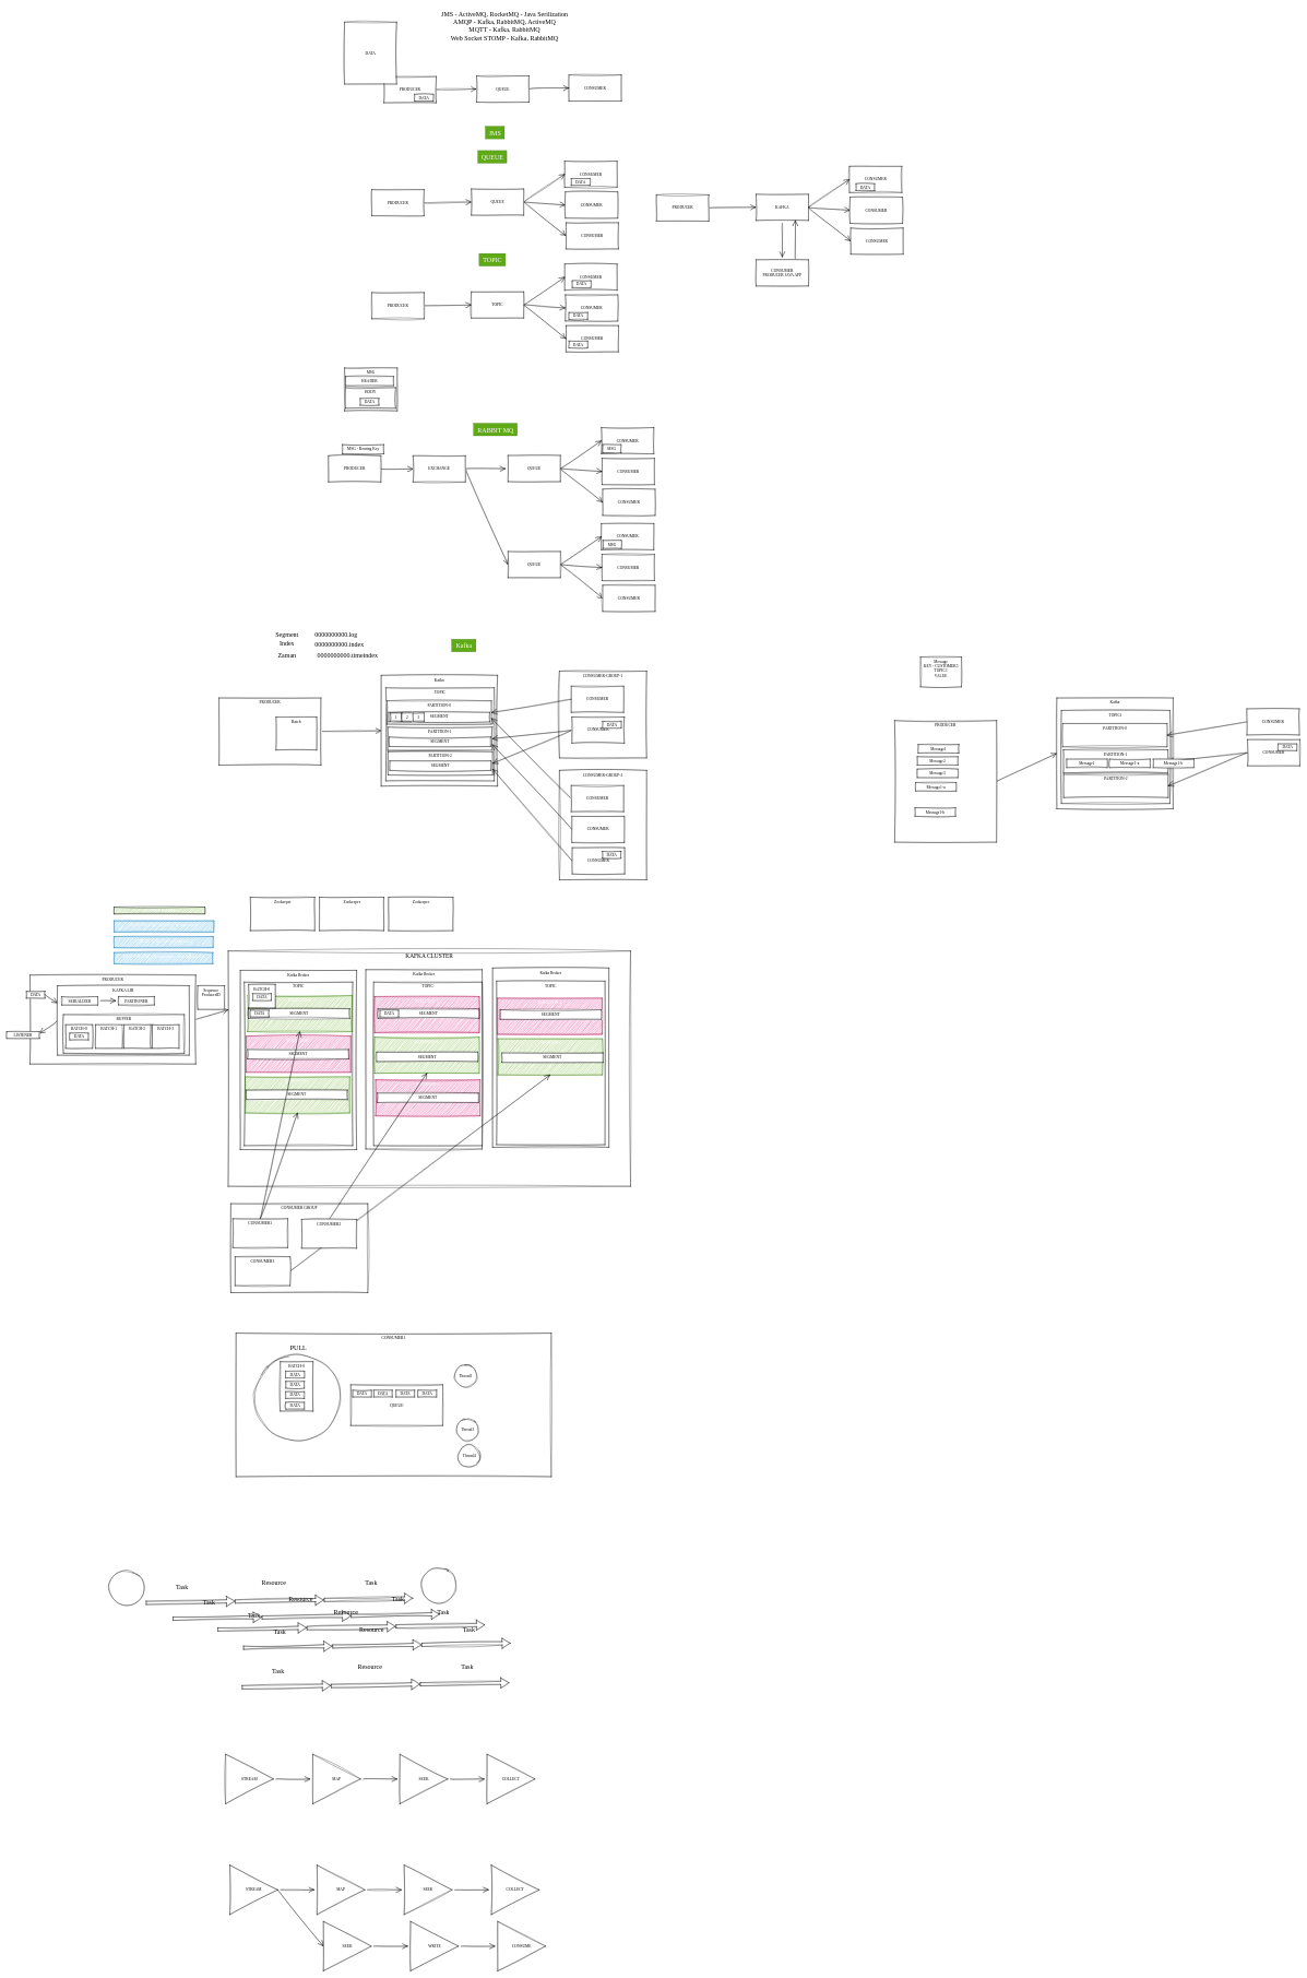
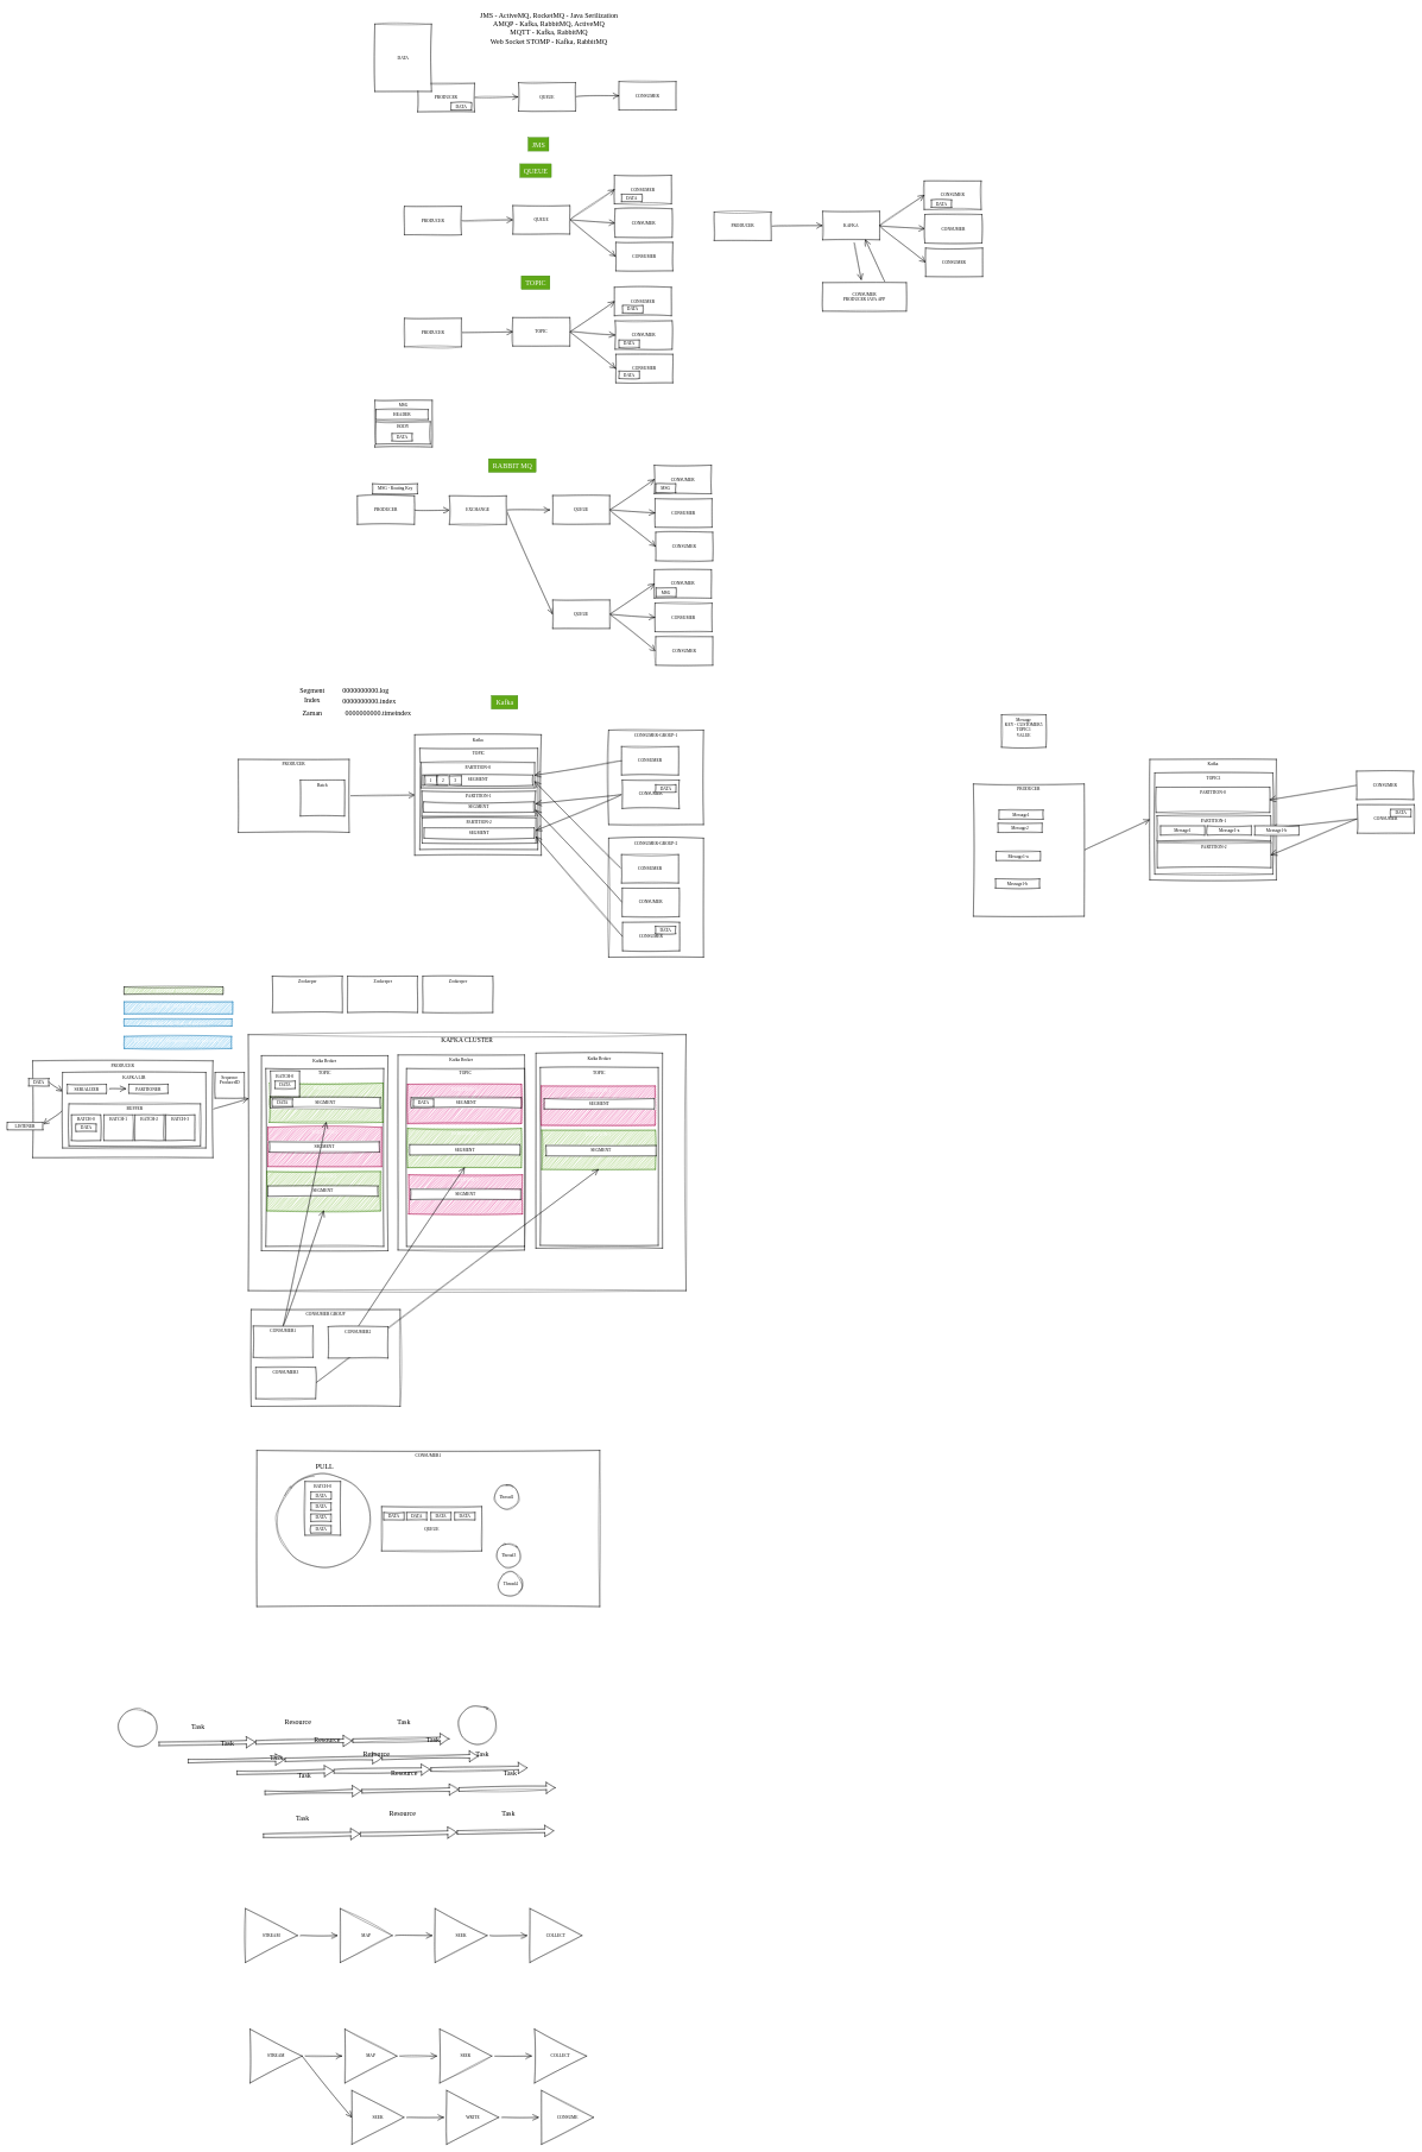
- <mxCell id="47" value="&lt;div&gt;CONSUMER&lt;/div&gt;PRODUCER JAVA APP" style="rounded=0;whiteSpace=wrap;html=1;sketch=1;hachureGap=4;jiggle=2;curveFitting=1;fontFamily=Verdana;" vertex="1" parent="1"><mxGeometry x="2307" y="792" width="160" height="80" as="geometry" /></mxCell>
+ <mxCell id="47" value="&lt;div&gt;CONSUMER&lt;/div&gt;PRODUCER JAVA APP" style="rounded=0;whiteSpace=wrap;html=1;sketch=1;hachureGap=4;jiggle=2;curveFitting=1;fontFamily=Verdana;" vertex="1" parent="1"><mxGeometry x="2307" y="792" width="235" height="80" as="geometry" /></mxCell>
- <mxCell id="48" value="&lt;font face=&quot;Verdana&quot;&gt;RABBIT MQ&lt;/font&gt;" style="text;html=1;align=center;verticalAlign=middle;resizable=0;points=[];autosize=1;strokeColor=#2D7600;fillColor=#60a917;fontSize=20;fontFamily=Architects Daughter;fontSource=https%3A%2F%2Ffonts.googleapis.com%2Fcss%3Ffamily%3DArchitects%2BDaughter;fontColor=#ffffff;" vertex="1" parent="1"><mxGeometry x="1445" y="1291" width="133" height="38" as="geometry" /></mxCell>
+ <mxCell id="48" value="&lt;font face=&quot;Verdana&quot;&gt;RABBIT MQ&lt;/font&gt;" style="text;html=1;align=center;verticalAlign=middle;resizable=0;points=[];autosize=1;strokeColor=#2D7600;fillColor=#60a917;fontSize=20;fontFamily=Architects Daughter;fontSource=https%3A%2F%2Ffonts.googleapis.com%2Fcss%3Ffamily%3DArchitects%2BDaughter;fontColor=#ffffff;" vertex="1" parent="1"><mxGeometry x="1370" y="1286" width="133" height="38" as="geometry" /></mxCell>
- <mxCell id="202" value="Message3" style="rounded=0;whiteSpace=wrap;html=1;sketch=1;hachureGap=4;jiggle=2;curveFitting=1;fontFamily=Verdana;verticalAlign=top;" vertex="1" parent="1"><mxGeometry x="2799" y="2346" width="124" height="26" as="geometry" /></mxCell>
- <mxCell id="143" value="&lt;div&gt;&lt;span style=&quot;background-color: initial;&quot;&gt;AT MOST ONE - Retry: 0 and ack: 1&lt;/span&gt;&lt;br&gt;&lt;/div&gt;" style="rounded=0;whiteSpace=wrap;html=1;sketch=1;hachureGap=4;jiggle=2;curveFitting=1;fontFamily=Verdana;fillColor=#1ba1e2;fontColor=#ffffff;strokeColor=#006EAF;verticalAlign=top;" vertex="1" parent="1"><mxGeometry x="348" y="2857" width="302" height="34" as="geometry" /></mxCell>
+ <mxCell id="143" value="&lt;div&gt;&lt;span style=&quot;background-color: initial;&quot;&gt;AT MOST ONE - Retry: 0 and ack: 1&lt;/span&gt;&lt;br&gt;&lt;/div&gt;" style="rounded=0;whiteSpace=wrap;html=1;sketch=1;hachureGap=4;jiggle=2;curveFitting=1;fontFamily=Verdana;fillColor=#1ba1e2;fontColor=#ffffff;strokeColor=#006EAF;verticalAlign=top;" vertex="1" parent="1"><mxGeometry x="348" y="2857" width="302" height="20" as="geometry" /></mxCell>
